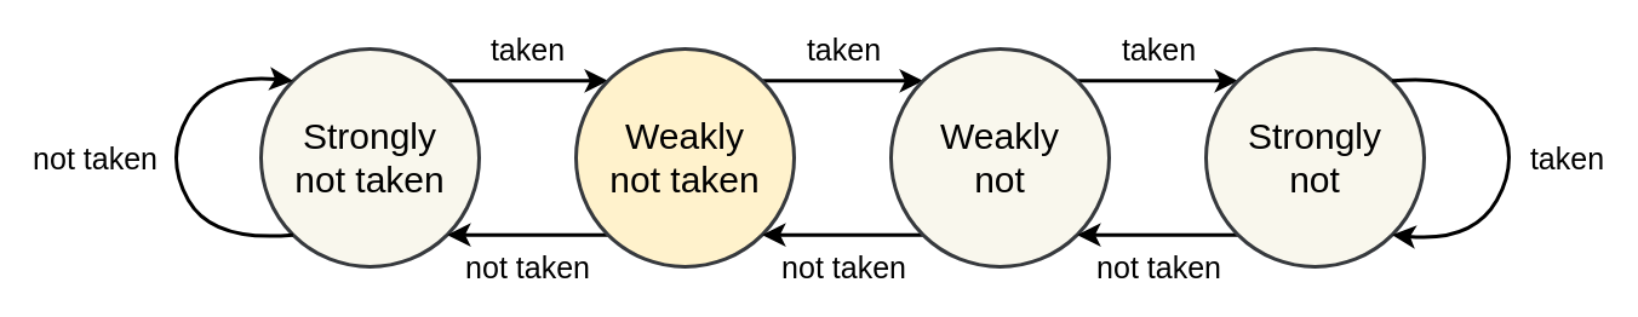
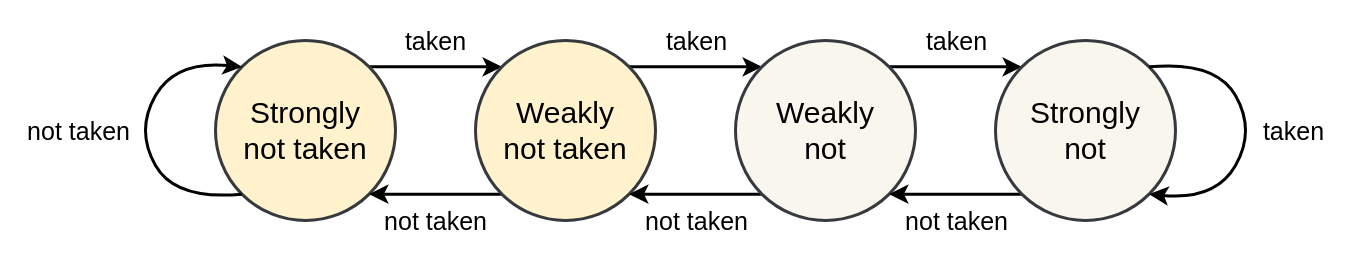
- <mxCell id="3" value="&lt;font color=&quot;#000000&quot; style=&quot;font-size: 30px&quot;&gt;&lt;span&gt;Strongly&lt;br&gt;not taken&lt;br&gt;&lt;/span&gt;&lt;/font&gt;" style="ellipse;whiteSpace=wrap;html=1;aspect=fixed;fillColor=#f9f7ed;strokeColor=#36393d;strokeWidth=3;" vertex="1" parent="1"><mxGeometry x="215" y="40" width="180" height="180" as="geometry" /></mxCell>
+ <mxCell id="3" value="&lt;font color=&quot;#000000&quot; style=&quot;font-size: 30px&quot;&gt;&lt;span&gt;Strongly&lt;br&gt;not taken&lt;br&gt;&lt;/span&gt;&lt;/font&gt;" style="ellipse;whiteSpace=wrap;html=1;aspect=fixed;fillColor=#fff2cc;strokeColor=#36393d;strokeWidth=3;" vertex="1" parent="1"><mxGeometry x="215" y="40" width="180" height="180" as="geometry" /></mxCell>
